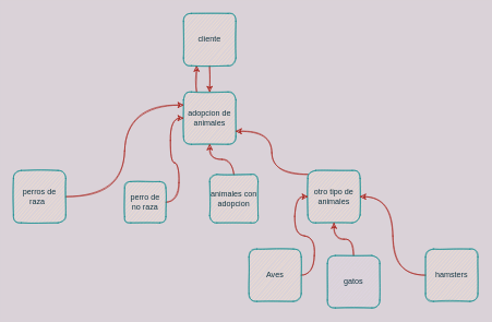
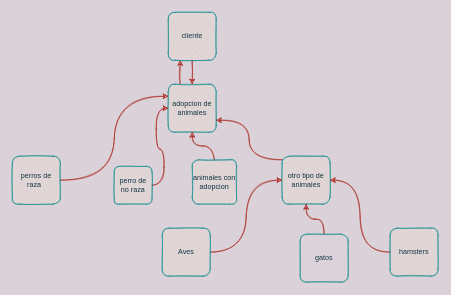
- <mxCell id="15" value="Aves" style="whiteSpace=wrap;html=1;aspect=fixed;fillColor=#FAE5C7;strokeColor=#0F8B8D;fontColor=#143642;sketch=1;rounded=1;" vertex="1" parent="1"><mxGeometry x="380" y="380" width="80" height="80" as="geometry" /></mxCell>
+ <mxCell id="15" value="Aves" style="whiteSpace=wrap;html=1;aspect=fixed;fillColor=#FAE5C7;strokeColor=#0F8B8D;fontColor=#143642;sketch=1;rounded=1;" vertex="1" parent="1"><mxGeometry x="270" y="380" width="80" height="80" as="geometry" /></mxCell>
